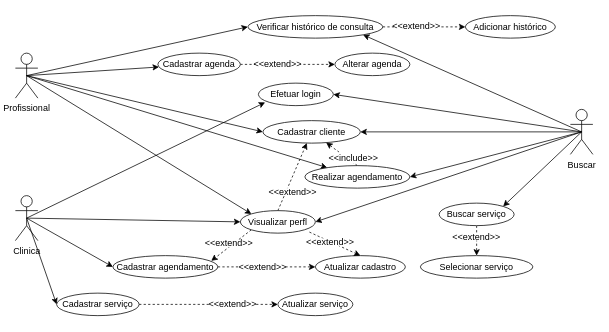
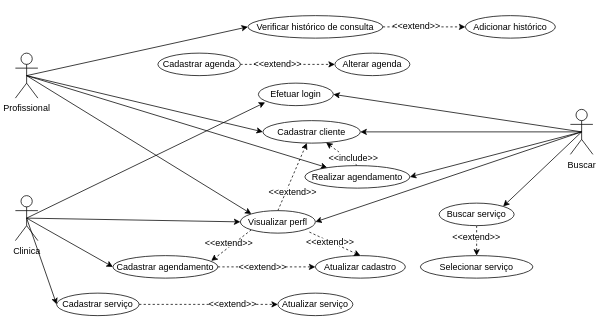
- <mxCell id="11" style="rounded=0;orthogonalLoop=1;jettySize=auto;html=1;exitX=0.5;exitY=0.5;exitDx=0;exitDy=0;exitPerimeter=0;" parent="1" source="14" target="27" edge="1"><mxGeometry relative="1" as="geometry" /></mxCell>
- <mxCell id="5" style="rounded=0;orthogonalLoop=1;jettySize=auto;html=1;exitX=0.5;exitY=0.5;exitDx=0;exitDy=0;exitPerimeter=0;entryX=1;entryY=1;entryDx=0;entryDy=0;" parent="1" source="8" target="17" edge="1"><mxGeometry relative="1" as="geometry" /></mxCell>
